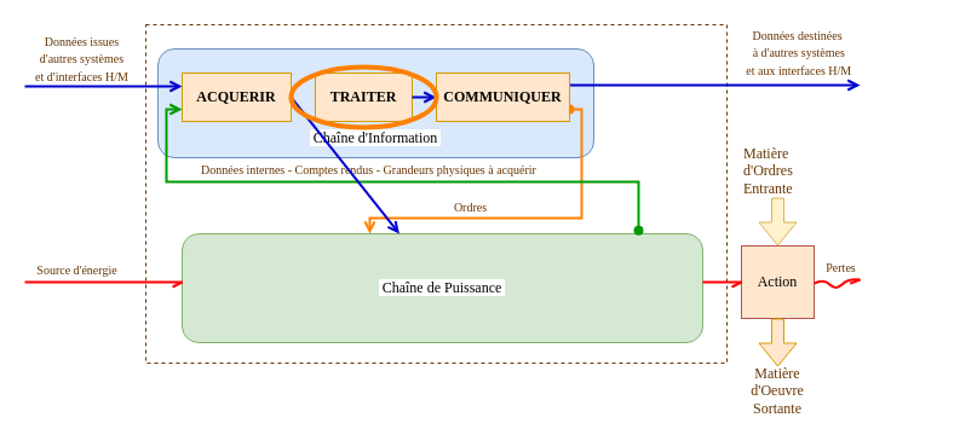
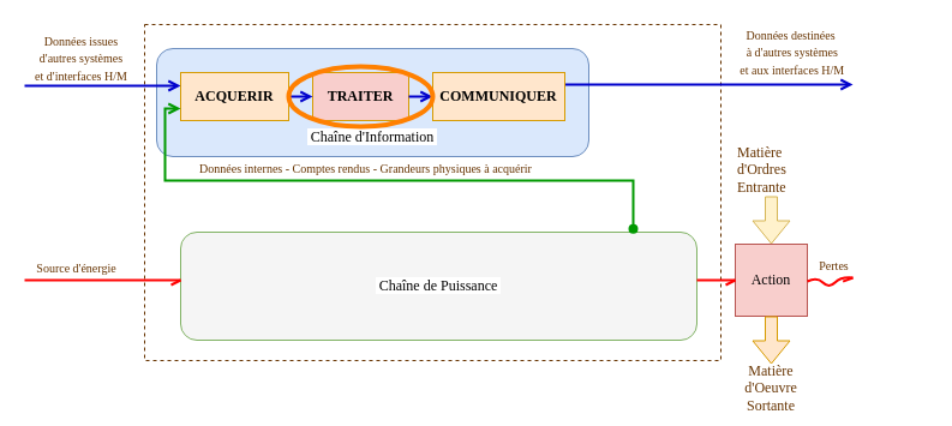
- <mxCell id="20" value="&lt;b&gt;TRAITER&lt;/b&gt;" style="rounded=0;whiteSpace=wrap;html=1;strokeColor=#d79b00;strokeWidth=1;fillColor=#ffe6cc;fontFamily=Comic Sans MS;" parent="1" vertex="1"><mxGeometry x="260" y="60" width="80" height="40" as="geometry" /></mxCell>
+ <mxCell id="20" value="&lt;b&gt;TRAITER&lt;/b&gt;" style="rounded=0;whiteSpace=wrap;html=1;strokeColor=#d79b00;strokeWidth=1;fillColor=#f8cecc;fontFamily=Comic Sans MS;" parent="1" vertex="1"><mxGeometry x="260" y="60" width="80" height="40" as="geometry" /></mxCell>
- <mxCell id="24" value="" style="endArrow=open;html=1;strokeWidth=2;fontFamily=Comic Sans MS;fontColor=#663300;exitX=1;exitY=0.5;exitDx=0;exitDy=0;endFill=0;strokeColor=#0000CC;" parent="1" source="19" target="4" edge="1"><mxGeometry width="50" height="50" relative="1" as="geometry"><mxPoint x="240" y="130" as="sourcePoint" /><mxPoint x="290" y="80" as="targetPoint" /></mxGeometry></mxCell>
+ <mxCell id="24" value="" style="endArrow=open;html=1;strokeWidth=2;fontFamily=Comic Sans MS;fontColor=#663300;entryX=0;entryY=0.5;entryDx=0;entryDy=0;exitX=1;exitY=0.5;exitDx=0;exitDy=0;endFill=0;strokeColor=#0000CC;" parent="1" source="19" target="20" edge="1"><mxGeometry width="50" height="50" relative="1" as="geometry"><mxPoint x="240" y="130" as="sourcePoint" /><mxPoint x="290" y="80" as="targetPoint" /></mxGeometry></mxCell>
- <mxCell id="17" style="edgeStyle=orthogonalEdgeStyle;rounded=0;orthogonalLoop=1;jettySize=auto;html=1;exitX=1;exitY=0.75;exitDx=0;exitDy=0;startArrow=oval;startFill=1;endArrow=open;endFill=0;strokeWidth=2;fontFamily=Comic Sans MS;fontColor=#663300;strokeColor=#FF8000;" parent="1" source="21" target="4" edge="1"><mxGeometry relative="1" as="geometry"><mxPoint x="305" y="190" as="targetPoint" /><Array as="points"><mxPoint x="480" y="90" /><mxPoint x="480" y="180" /><mxPoint x="305" y="180" /></Array></mxGeometry></mxCell>
- <mxCell id="18" value="&lt;font style=&quot;font-size: 10px&quot;&gt;Ordres&lt;/font&gt;" style="text;html=1;resizable=0;points=[];align=center;verticalAlign=middle;labelBackgroundColor=#ffffff;fontFamily=Comic Sans MS;fontColor=#663300;" parent="17" vertex="1" connectable="0"><mxGeometry x="-0.193" y="-22" relative="1" as="geometry"><mxPoint x="-76.5" y="12" as="offset" /></mxGeometry></mxCell>
- <mxCell id="9" value="Action" style="rounded=0;whiteSpace=wrap;html=1;strokeColor=#b85450;strokeWidth=1;fillColor=#ffe6cc;fontFamily=Comic Sans MS;" parent="1" vertex="1"><mxGeometry x="612" y="203" width="60" height="60" as="geometry" /></mxCell>
+ <mxCell id="9" value="Action" style="rounded=0;whiteSpace=wrap;html=1;strokeColor=#b85450;strokeWidth=1;fillColor=#f8cecc;fontFamily=Comic Sans MS;" parent="1" vertex="1"><mxGeometry x="612" y="203" width="60" height="60" as="geometry" /></mxCell>
- <mxCell id="4" value="&lt;span style=&quot;background-color: rgb(255 , 255 , 255)&quot;&gt;&amp;nbsp;Chaîne&amp;nbsp;de Puissance&amp;nbsp;&lt;/span&gt;" style="rounded=1;whiteSpace=wrap;html=1;strokeColor=#82b366;strokeWidth=1;fillColor=#d5e8d4;fontFamily=Comic Sans MS;" parent="1" vertex="1"><mxGeometry x="150" y="193" width="430" height="90" as="geometry" /></mxCell>
+ <mxCell id="4" value="&lt;span style=&quot;background-color: rgb(255 , 255 , 255)&quot;&gt;&amp;nbsp;Chaîne&amp;nbsp;de Puissance&amp;nbsp;&lt;/span&gt;" style="rounded=1;whiteSpace=wrap;html=1;strokeColor=#82b366;strokeWidth=1;fillColor=#f5f5f5;fontFamily=Comic Sans MS;" parent="1" vertex="1"><mxGeometry x="150" y="193" width="430" height="90" as="geometry" /></mxCell>
